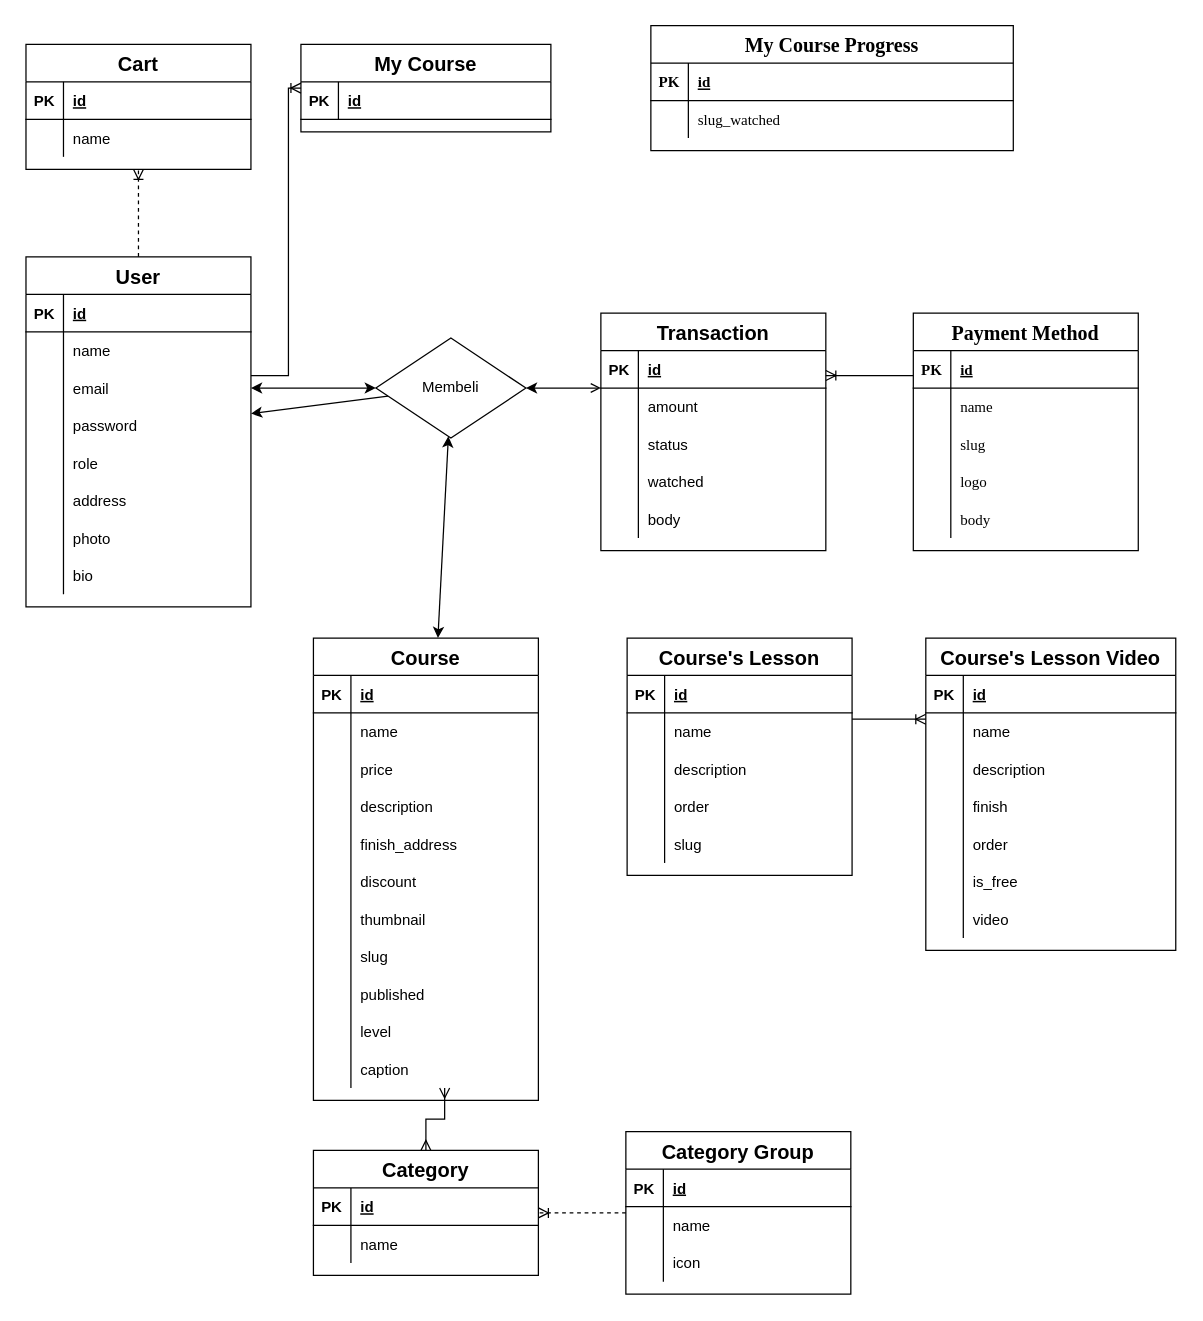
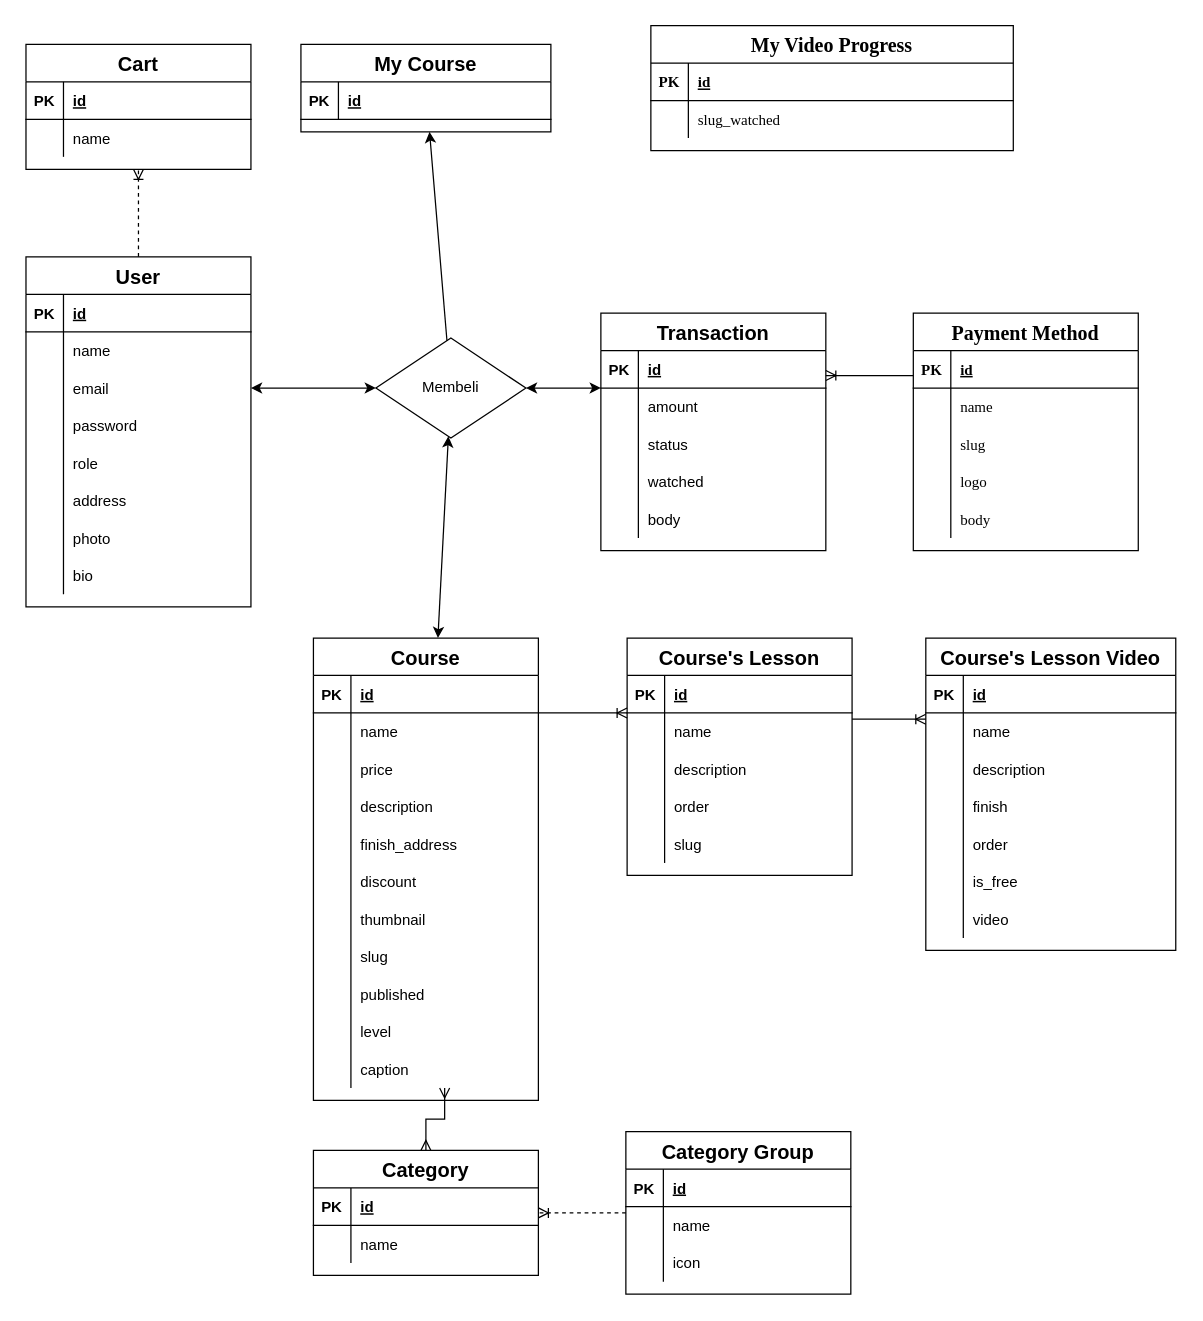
- <mxCell id="143" value="My Course Progress" style="shape=table;startSize=30;container=1;collapsible=1;childLayout=tableLayout;fixedRows=1;rowLines=0;fontStyle=1;align=center;resizeLast=1;fontFamily=Verdana;fontSize=16;" parent="1" vertex="1"><mxGeometry x="520" y="20" width="290" height="100" as="geometry" /></mxCell>
+ <mxCell id="143" value="My Video Progress" style="shape=table;startSize=30;container=1;collapsible=1;childLayout=tableLayout;fixedRows=1;rowLines=0;fontStyle=1;align=center;resizeLast=1;fontFamily=Verdana;fontSize=16;" parent="1" vertex="1"><mxGeometry x="520" y="20" width="290" height="100" as="geometry" /></mxCell>
- <mxCell id="180" value="" style="edgeStyle=orthogonalEdgeStyle;fontSize=12;html=1;endArrow=ERoneToMany;rounded=0;" parent="1" source="2" target="139" edge="1"><mxGeometry width="100" height="100" relative="1" as="geometry"><mxPoint x="340" y="300" as="sourcePoint" /><mxPoint x="440" y="200" as="targetPoint" /><Array as="points"><mxPoint x="230" y="300" /><mxPoint x="230" y="70" /></Array></mxGeometry></mxCell>
- <mxCell id="151" value="" style="endArrow=open;startArrow=classic;html=1;rounded=0;edgeStyle=orthogonalEdgeStyle;" parent="1" source="150" target="100" edge="1"><mxGeometry width="50" height="50" relative="1" as="geometry"><mxPoint x="320" y="530" as="sourcePoint" /><mxPoint x="370" y="480" as="targetPoint" /><Array as="points"><mxPoint x="460" y="310" /><mxPoint x="460" y="310" /></Array></mxGeometry></mxCell>
+ <mxCell id="151" value="" style="endArrow=classic;startArrow=classic;html=1;rounded=0;edgeStyle=orthogonalEdgeStyle;" parent="1" source="150" target="100" edge="1"><mxGeometry width="50" height="50" relative="1" as="geometry"><mxPoint x="320" y="530" as="sourcePoint" /><mxPoint x="370" y="480" as="targetPoint" /><Array as="points"><mxPoint x="460" y="310" /><mxPoint x="460" y="310" /></Array></mxGeometry></mxCell>
- <mxCell id="156" value="" style="endArrow=classic;html=1;rounded=0;" parent="1" source="150" target="14" edge="1"><mxGeometry width="50" height="50" relative="1" as="geometry"><mxPoint x="440" y="170" as="sourcePoint" /><mxPoint x="490" y="120" as="targetPoint" /></mxGeometry></mxCell>
+ <mxCell id="156" value="" style="endArrow=classic;html=1;rounded=0;" parent="1" source="150" target="139" edge="1"><mxGeometry width="50" height="50" relative="1" as="geometry"><mxPoint x="440" y="170" as="sourcePoint" /><mxPoint x="490" y="120" as="targetPoint" /></mxGeometry></mxCell>
+ <mxCell id="152" value="" style="edgeStyle=orthogonalEdgeStyle;fontSize=12;html=1;endArrow=ERoneToMany;rounded=0;" parent="1" source="27" target="116" edge="1"><mxGeometry width="100" height="100" relative="1" as="geometry"><mxPoint x="520" y="710" as="sourcePoint" /><mxPoint x="620" y="610" as="targetPoint" /><Array as="points"><mxPoint x="450" y="570" /><mxPoint x="450" y="570" /></Array></mxGeometry></mxCell>
